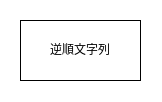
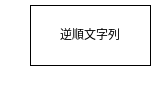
- <mxCell id="2" value="逆順文字列" style="whiteSpace=wrap;html=1;" vertex="1" parent="1"><mxGeometry x="20" y="20" width="120" height="60" as="geometry" /></mxCell>
+ <mxCell id="2" value="逆順文字列" style="whiteSpace=wrap;html=1;" vertex="1" parent="1"><mxGeometry x="30" y="5" width="120" height="60" as="geometry" /></mxCell>
